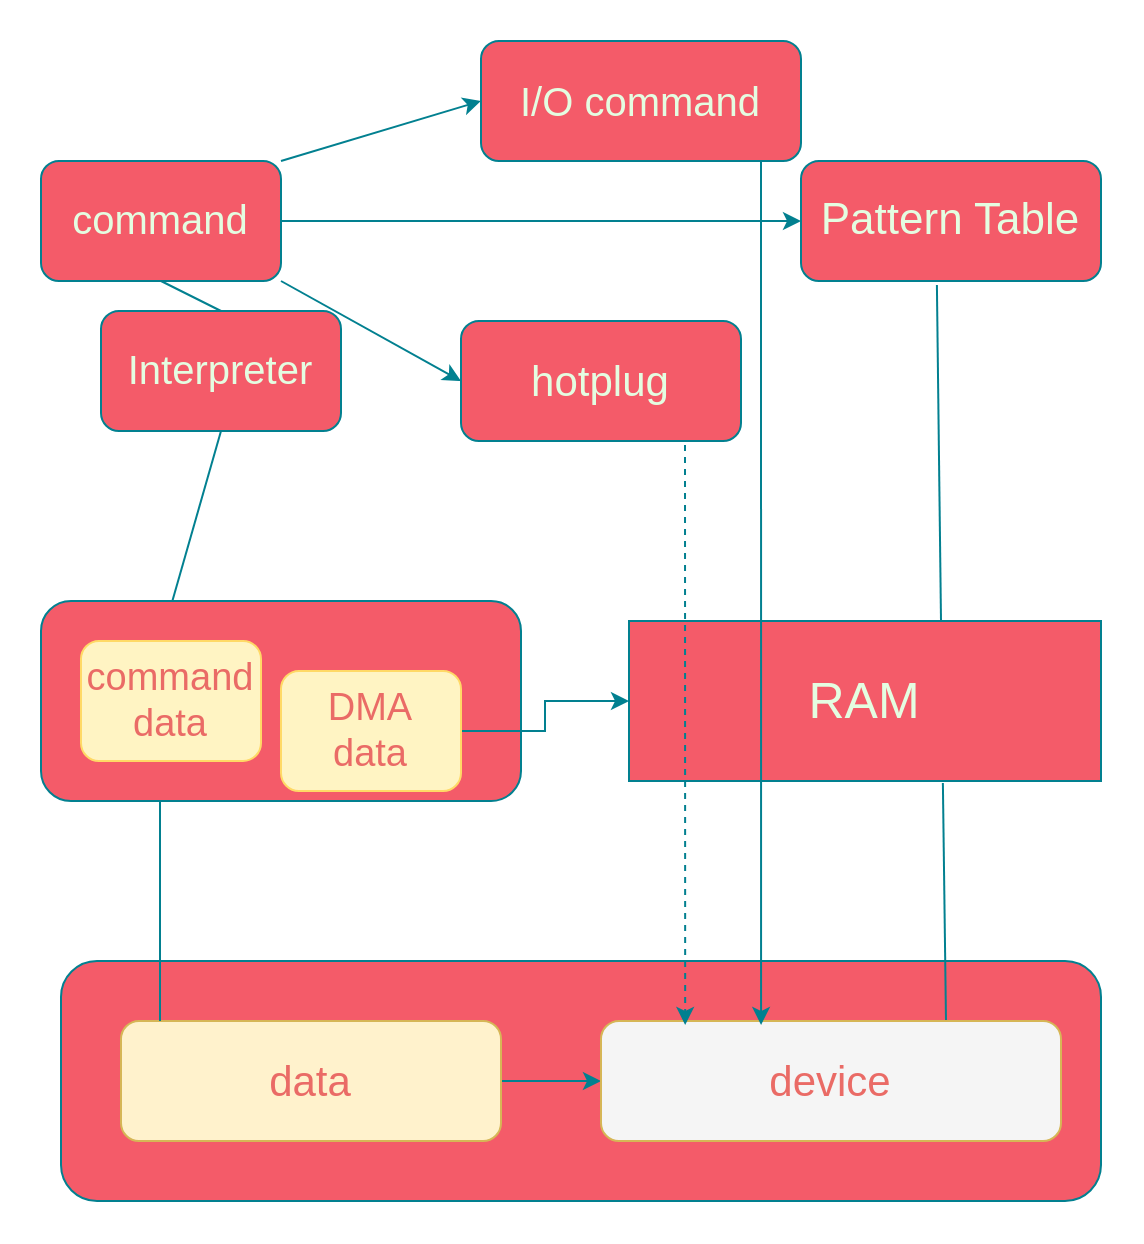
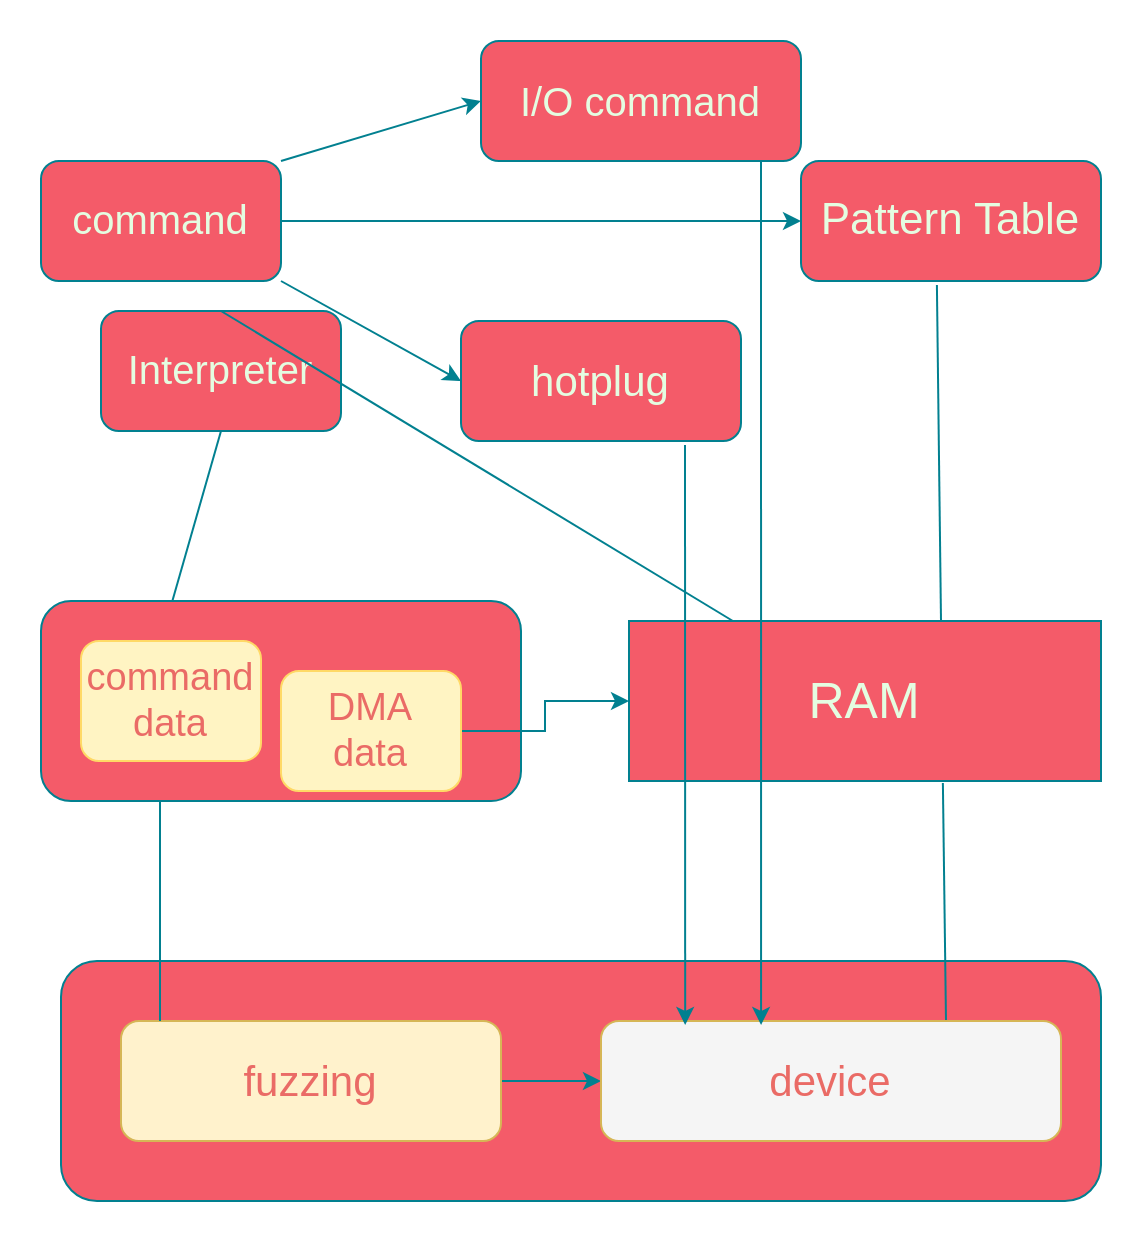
- <mxCell id="8" value="" style="endArrow=none;html=1;rounded=0;strokeColor=#028090;fontColor=#E4FDE1;fillColor=#F45B69;entryX=0.5;entryY=1;entryDx=0;entryDy=0;exitX=0.5;exitY=0;exitDx=0;exitDy=0;" parent="1" source="5" edge="1" target="6"><mxGeometry width="50" height="50" relative="1" as="geometry"><mxPoint x="79.5" y="120" as="sourcePoint" /><mxPoint x="79.5" y="20" as="targetPoint" /></mxGeometry></mxCell>
+ <mxCell id="8" value="" style="endArrow=none;html=1;rounded=0;strokeColor=#028090;fontColor=#E4FDE1;fillColor=#F45B69;exitX=0.5;exitY=0;exitDx=0;exitDy=0;" parent="1" source="5" edge="1" target="4"><mxGeometry width="50" height="50" relative="1" as="geometry"><mxPoint x="79.5" y="120" as="sourcePoint" /><mxPoint x="79.5" y="20" as="targetPoint" /></mxGeometry></mxCell>
- <mxCell id="22" value="" style="endArrow=classic;html=1;rounded=0;strokeColor=#028090;fontColor=#E4FDE1;fillColor=#F45B69;exitX=0.8;exitY=1.033;exitDx=0;exitDy=0;exitPerimeter=0;entryX=0.183;entryY=0.033;entryDx=0;entryDy=0;entryPerimeter=0;dashed=1;" edge="1" parent="1" source="20" target="14"><mxGeometry width="50" height="50" relative="1" as="geometry"><mxPoint x="260" y="350" as="sourcePoint" /><mxPoint x="310" y="300" as="targetPoint" /></mxGeometry></mxCell>
+ <mxCell id="22" value="" style="endArrow=classic;html=1;rounded=0;strokeColor=#028090;fontColor=#E4FDE1;fillColor=#F45B69;exitX=0.8;exitY=1.033;exitDx=0;exitDy=0;exitPerimeter=0;entryX=0.183;entryY=0.033;entryDx=0;entryDy=0;entryPerimeter=0;" edge="1" parent="1" source="20" target="14"><mxGeometry width="50" height="50" relative="1" as="geometry"><mxPoint x="260" y="350" as="sourcePoint" /><mxPoint x="310" y="300" as="targetPoint" /></mxGeometry></mxCell>
- <mxCell id="13" value="&lt;font style=&quot;font-size: 21px;&quot; color=&quot;#EA6B66&quot;&gt;data&lt;br&gt;&lt;/font&gt;" style="rounded=1;whiteSpace=wrap;html=1;strokeColor=#d6b656;fillColor=#fff2cc;" parent="1" vertex="1"><mxGeometry x="60" y="510" width="190" height="60" as="geometry" /></mxCell>
+ <mxCell id="13" value="&lt;font style=&quot;font-size: 21px;&quot; color=&quot;#EA6B66&quot;&gt;fuzzing&lt;br&gt;&lt;/font&gt;" style="rounded=1;whiteSpace=wrap;html=1;strokeColor=#d6b656;fillColor=#fff2cc;" parent="1" vertex="1"><mxGeometry x="60" y="510" width="190" height="60" as="geometry" /></mxCell>
